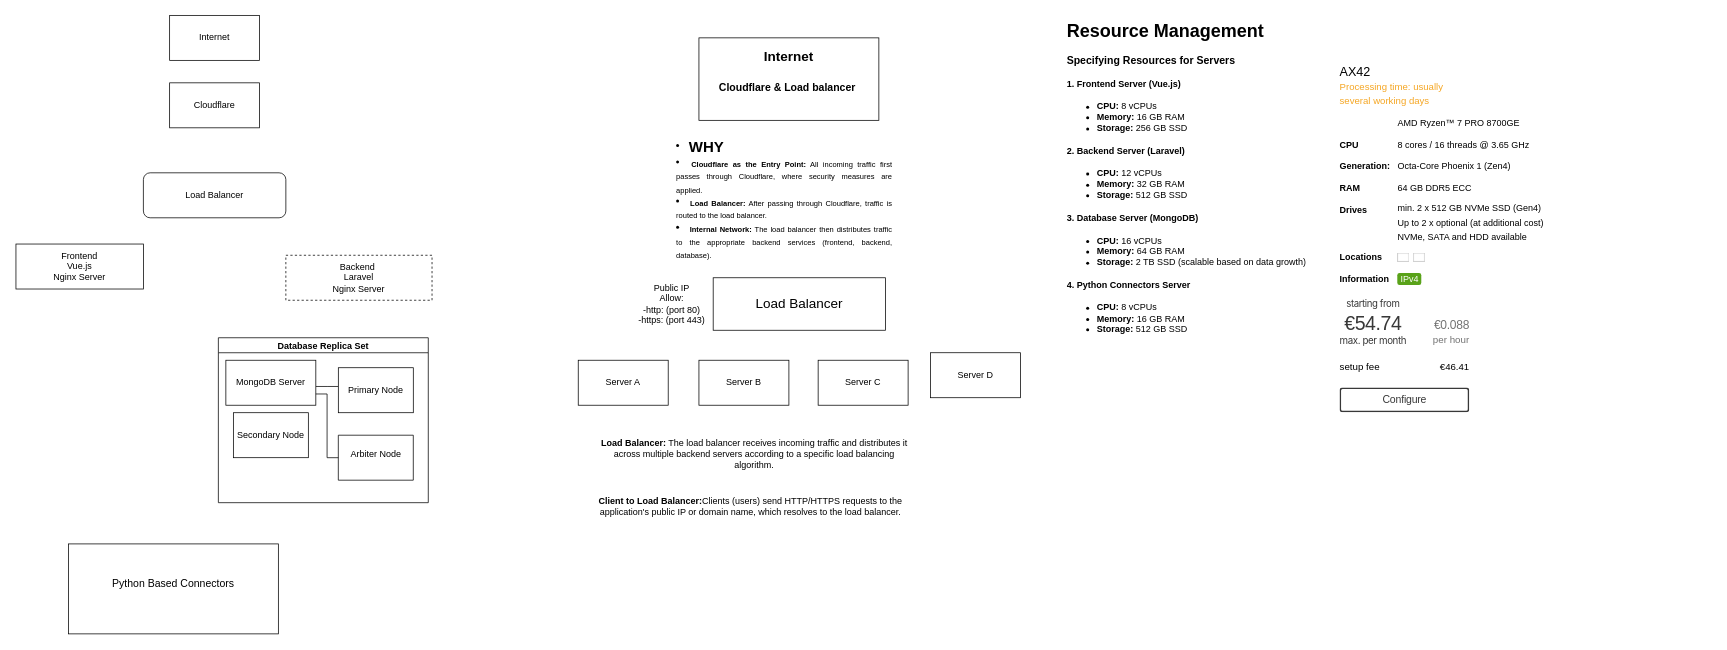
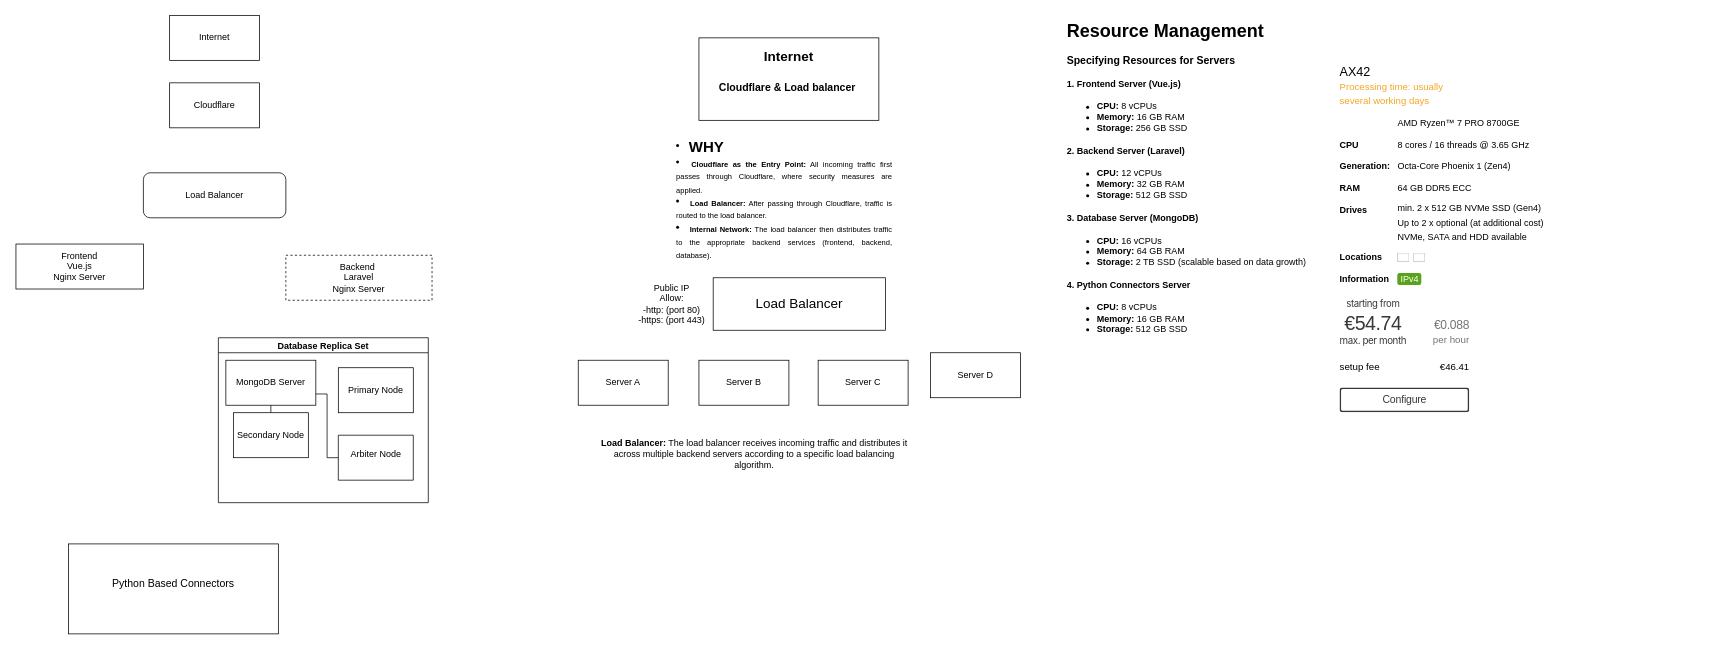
- <mxCell id="9" value="" style="edgeStyle=elbowEdgeStyle;elbow=vertical;sourcePerimeterSpacing=0;targetPerimeterSpacing=0;startArrow=none;endArrow=none;rounded=0;curved=0;" edge="1" parent="8" source="11" target="12"><mxGeometry relative="1" as="geometry" /></mxCell>
+ <mxCell id="10" value="" style="edgeStyle=elbowEdgeStyle;elbow=vertical;sourcePerimeterSpacing=0;targetPerimeterSpacing=0;startArrow=none;endArrow=none;rounded=0;curved=0;" edge="1" parent="8" source="11" target="13"><mxGeometry relative="1" as="geometry" /></mxCell>
- <mxCell id="26" value="&lt;p&gt;&lt;strong&gt;Client to Load Balancer:&lt;/strong&gt;&lt;span style=&quot;background-color: initial;&quot;&gt;Clients (users) send HTTP/HTTPS requests to the application's public IP or domain name, which resolves to the load balancer.&lt;/span&gt;&lt;/p&gt;" style="text;html=1;align=center;verticalAlign=middle;whiteSpace=wrap;rounded=0;" vertex="1" parent="1"><mxGeometry x="790" y="630" width="420" height="90" as="geometry" /></mxCell>
